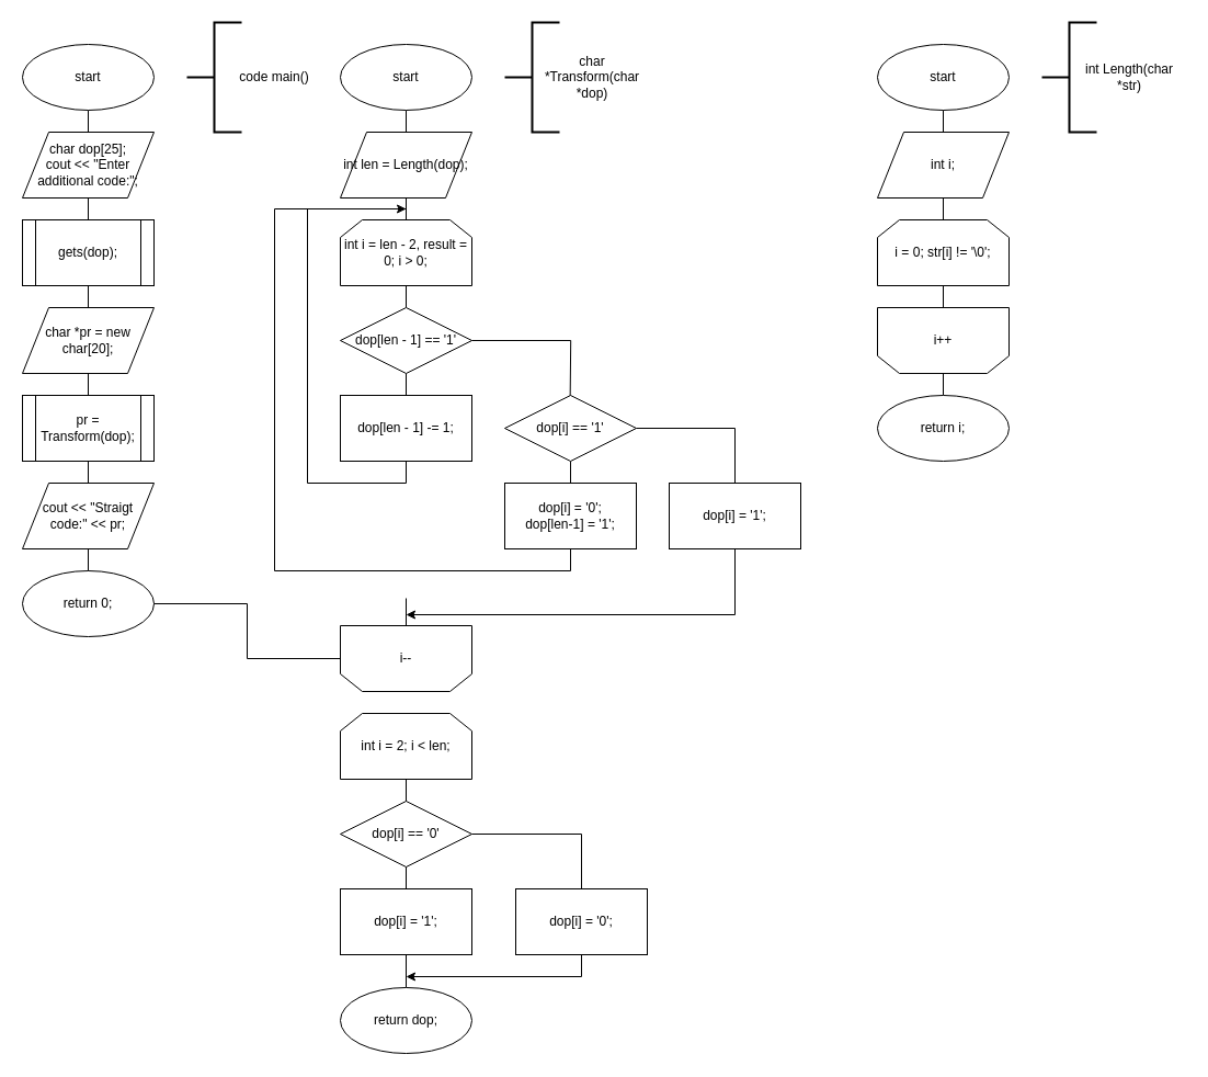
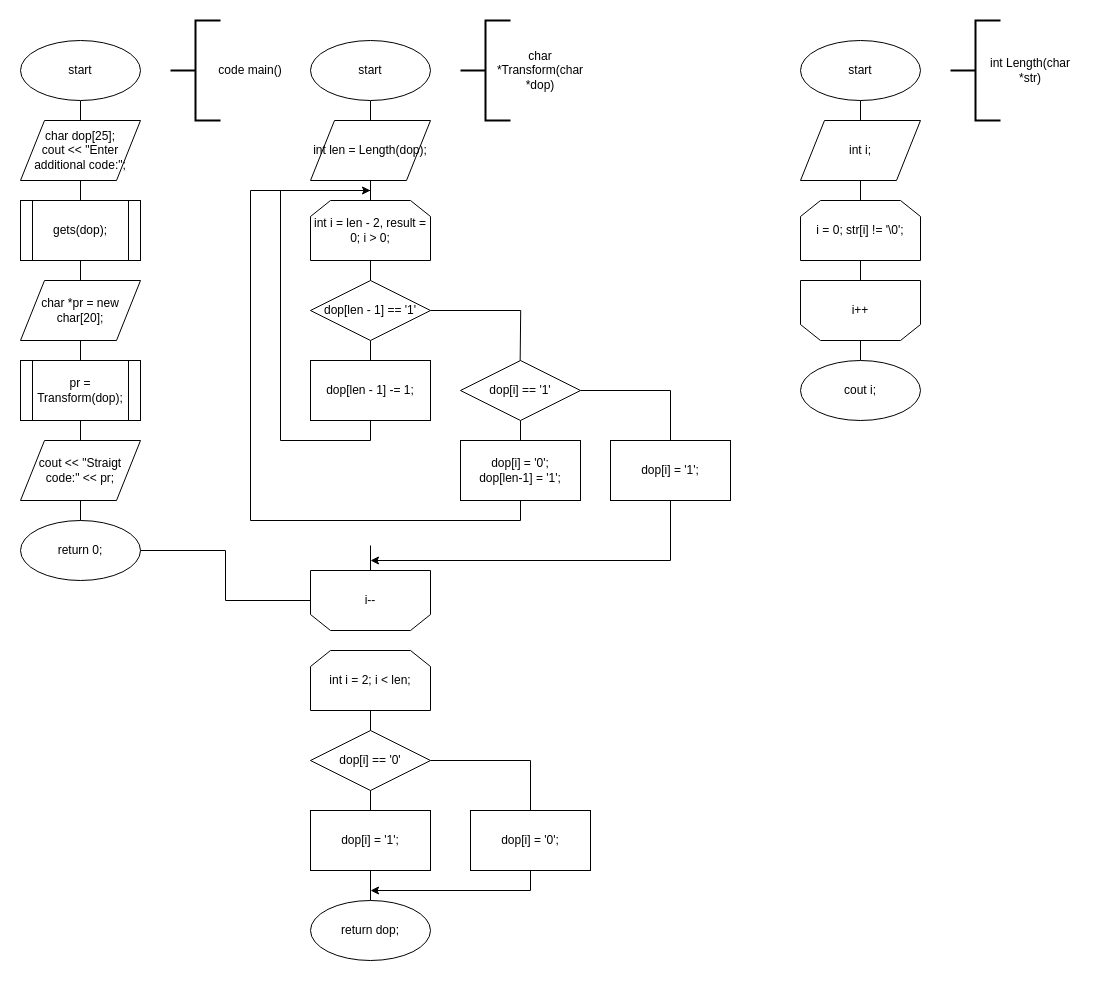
- <mxCell id="60" value="return i;" style="ellipse;whiteSpace=wrap;html=1;" vertex="1" parent="1"><mxGeometry x="800" y="360" width="120" height="60" as="geometry" /></mxCell>
+ <mxCell id="60" value="cout i;" style="ellipse;whiteSpace=wrap;html=1;" vertex="1" parent="1"><mxGeometry x="800" y="360" width="120" height="60" as="geometry" /></mxCell>
